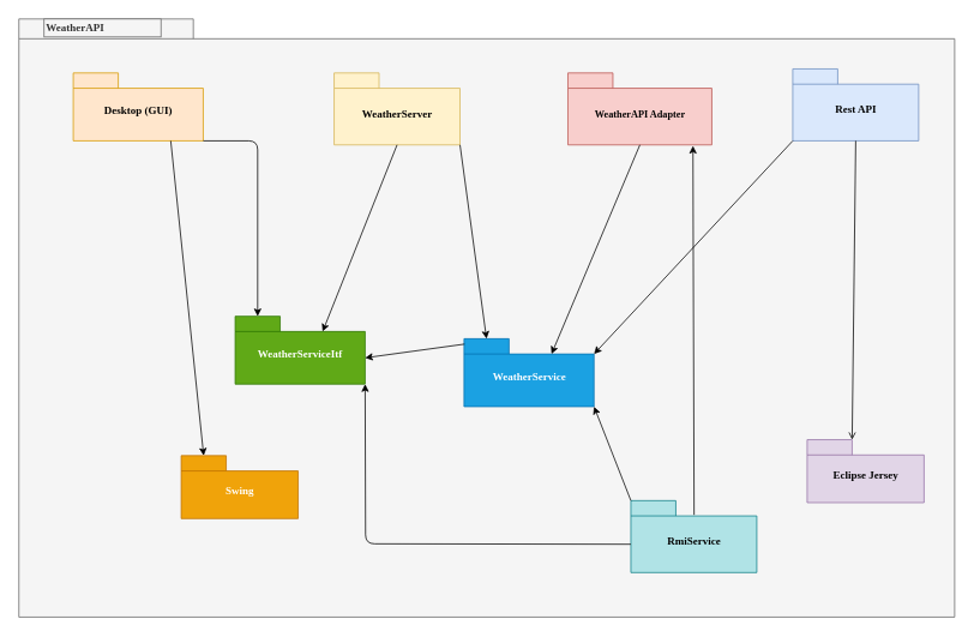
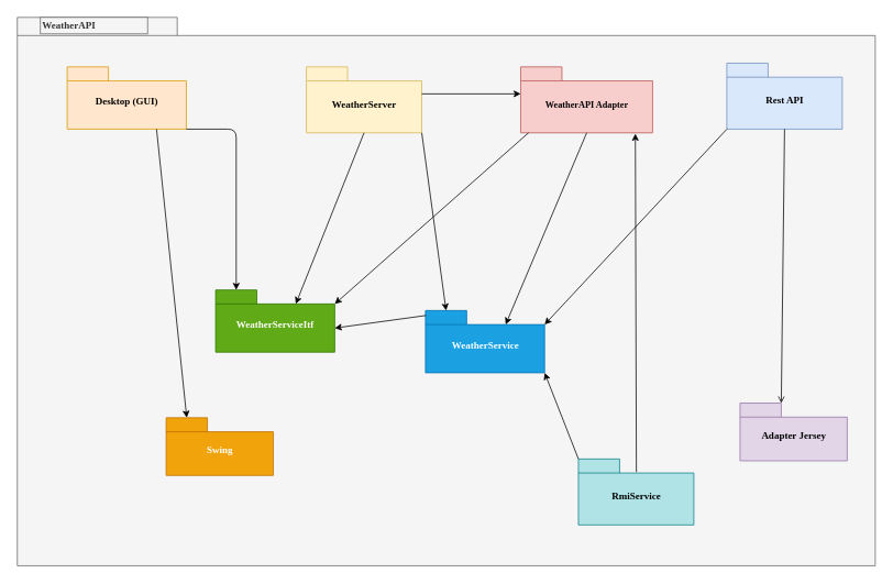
+ <mxCell id="29" value="" style="endArrow=classic;html=1;exitX=0;exitY=0;exitDx=140;exitDy=32.75;exitPerimeter=0;entryX=0;entryY=0;entryDx=0;entryDy=32.75;entryPerimeter=0;" edge="1" parent="1" source="10" target="12"><mxGeometry width="50" height="50" relative="1" as="geometry"><mxPoint x="561" y="156" as="sourcePoint" /><mxPoint x="611" y="106" as="targetPoint" /></mxGeometry></mxCell>
+ <mxCell id="27" value="" style="endArrow=classic;html=1;exitX=0.06;exitY=0.998;exitDx=0;exitDy=0;exitPerimeter=0;entryX=0;entryY=0;entryDx=144.5;entryDy=17;entryPerimeter=0;" edge="1" parent="1" source="12" target="16"><mxGeometry width="50" height="50" relative="1" as="geometry"><mxPoint x="491" y="316" as="sourcePoint" /><mxPoint x="541" y="266" as="targetPoint" /></mxGeometry></mxCell>
- <mxCell id="7" value="&lt;font style=&quot;font-size: 12px&quot;&gt;Eclipse Jersey&lt;/font&gt;" style="shape=folder;fontStyle=1;spacingTop=10;tabWidth=50;tabHeight=17;tabPosition=left;html=1;rounded=0;shadow=0;comic=0;labelBackgroundColor=none;strokeWidth=1;fontFamily=Verdana;fontSize=10;align=center;fillColor=#e1d5e7;strokeColor=#9673a6;" parent="6" vertex="1"><mxGeometry width="130" height="70" as="geometry" /></mxCell>
+ <mxCell id="7" value="&lt;font style=&quot;font-size: 12px&quot;&gt;Adapter Jersey&lt;/font&gt;" style="shape=folder;fontStyle=1;spacingTop=10;tabWidth=50;tabHeight=17;tabPosition=left;html=1;rounded=0;shadow=0;comic=0;labelBackgroundColor=none;strokeWidth=1;fontFamily=Verdana;fontSize=10;align=center;fillColor=#e1d5e7;strokeColor=#9673a6;" parent="6" vertex="1"><mxGeometry width="130" height="70" as="geometry" /></mxCell>
- <mxCell id="26" value="" style="endArrow=classic;html=1;exitX=0;exitY=0;exitDx=0;exitDy=48.5;exitPerimeter=0;entryX=0;entryY=0;entryDx=144.5;entryDy=75.5;entryPerimeter=0;" edge="1" parent="1" source="18" target="16"><mxGeometry width="50" height="50" relative="1" as="geometry"><mxPoint x="591" y="656" as="sourcePoint" /><mxPoint x="641" y="606" as="targetPoint" /><Array as="points"><mxPoint x="406" y="604" /></Array></mxGeometry></mxCell>
